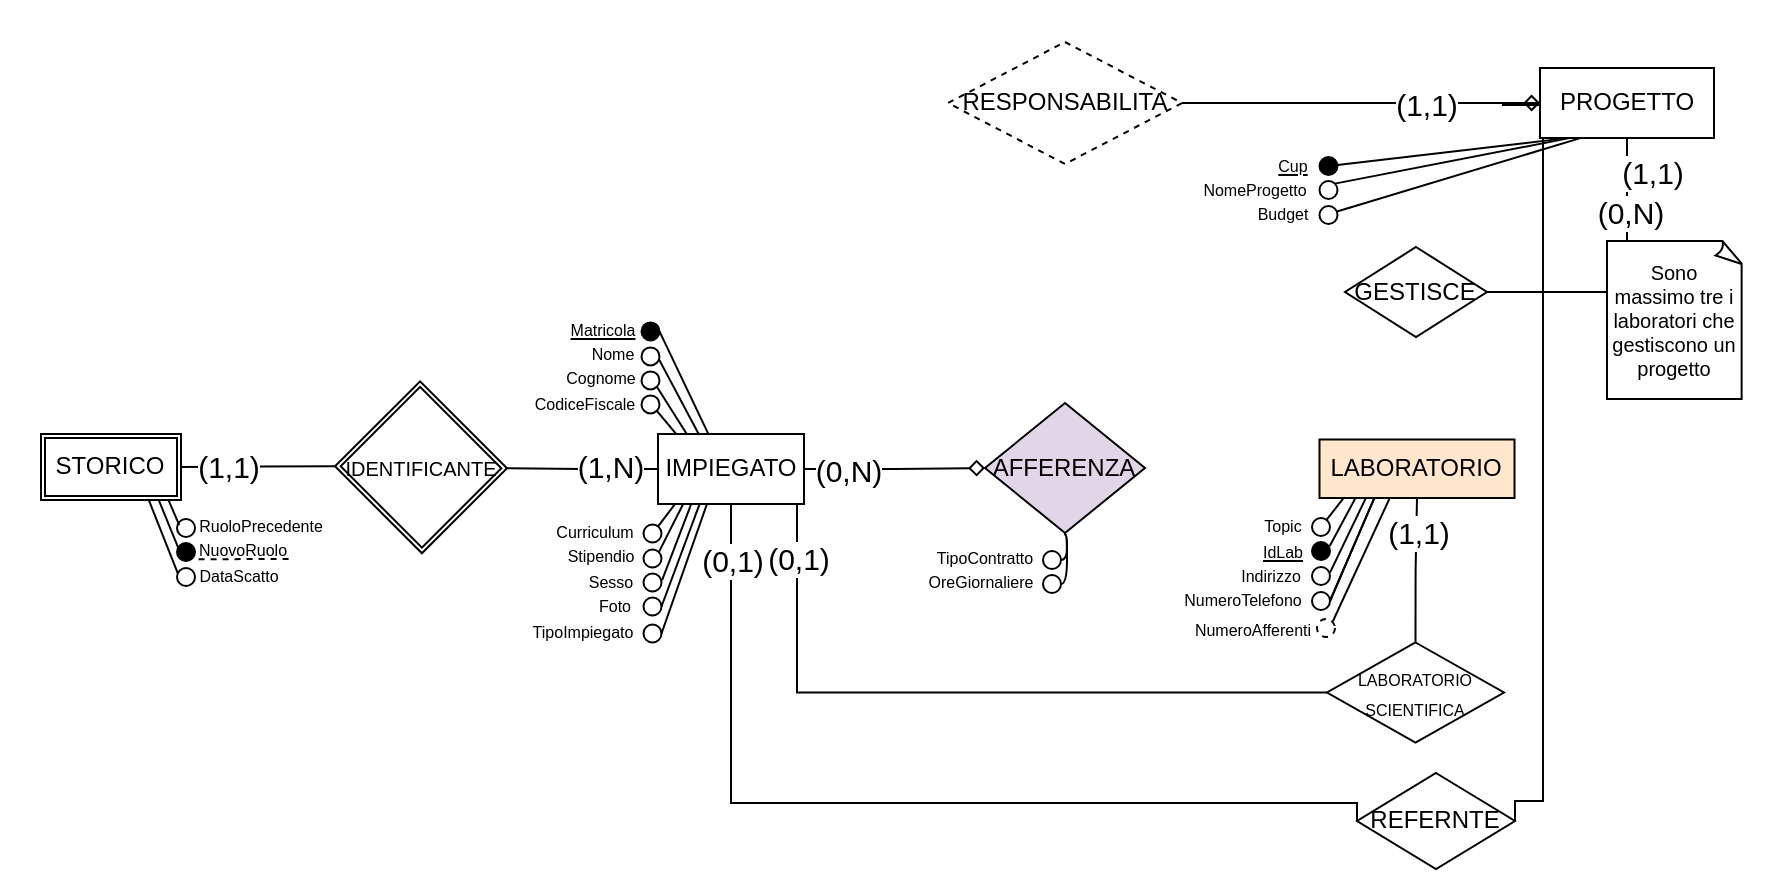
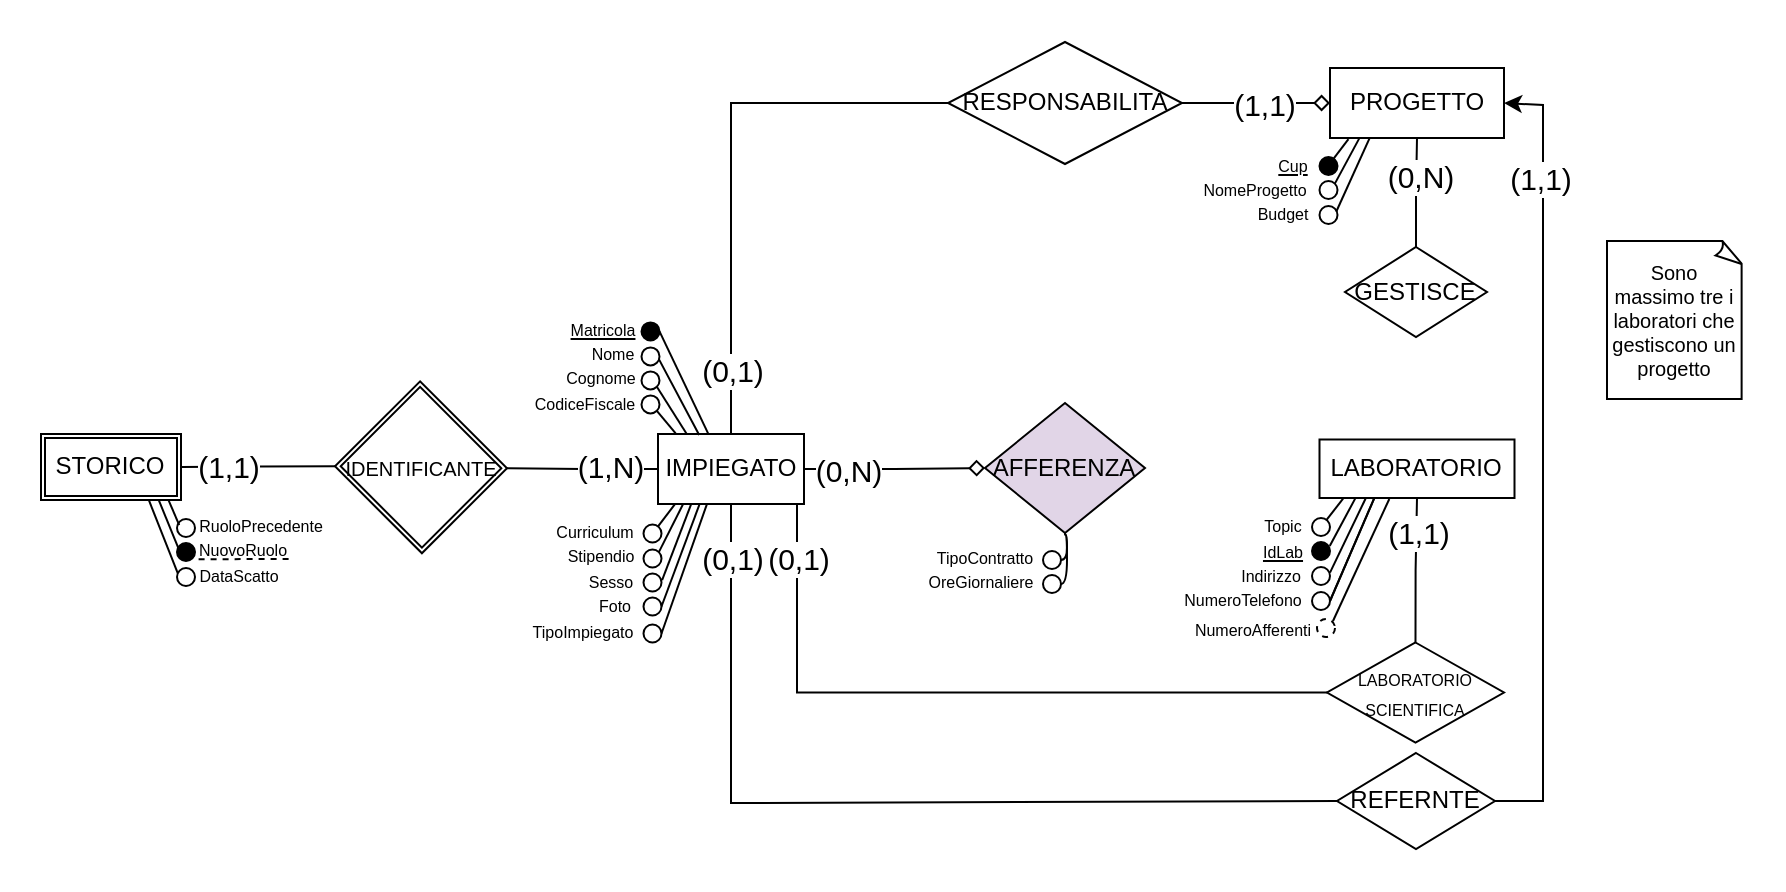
- <mxCell id="16" value="RESPONSABILITA" style="rhombus;whiteSpace=wrap;html=1;rounded=0;labelBackgroundColor=none;dashed=1;" parent="1" vertex="1"><mxGeometry x="473.5" y="20.5" width="117" height="61" as="geometry" /></mxCell>
+ <mxCell id="16" value="RESPONSABILITA" style="rhombus;whiteSpace=wrap;html=1;rounded=0;labelBackgroundColor=none;" parent="1" vertex="1"><mxGeometry x="473.5" y="20.5" width="117" height="61" as="geometry" /></mxCell>
- <mxCell id="29" value="PROGETTO" style="rounded=0;whiteSpace=wrap;html=1;labelBackgroundColor=none;" parent="1" vertex="1"><mxGeometry x="769.5" y="33.5" width="87" height="35" as="geometry" /></mxCell>
+ <mxCell id="29" value="PROGETTO" style="rounded=0;whiteSpace=wrap;html=1;labelBackgroundColor=none;" parent="1" vertex="1"><mxGeometry x="664.5" y="33.5" width="87" height="35" as="geometry" /></mxCell>
+ <mxCell id="12" value="" style="edgeStyle=orthogonalEdgeStyle;orthogonalLoop=1;jettySize=auto;html=1;endArrow=none;endFill=0;rounded=0;labelBackgroundColor=none;fontColor=default;exitX=0.5;exitY=0;exitDx=0;exitDy=0;entryX=0;entryY=0.5;entryDx=0;entryDy=0;" parent="1" source="27" target="16" edge="1"><mxGeometry relative="1" as="geometry"><mxPoint x="371" y="212" as="sourcePoint" /></mxGeometry></mxCell>
+ <mxCell id="13" value="&lt;font style=&quot;font-size: 15px;&quot;&gt;(0,1)&lt;/font&gt;" style="edgeLabel;html=1;align=center;verticalAlign=middle;resizable=0;points=[];" parent="12" vertex="1" connectable="0"><mxGeometry x="-0.884" y="-2" relative="1" as="geometry"><mxPoint x="-2" y="-16" as="offset" /></mxGeometry></mxCell>
- <mxCell id="28" value="LABORATORIO" style="rounded=0;whiteSpace=wrap;html=1;labelBackgroundColor=none;fillColor=#ffe6cc;" parent="1" vertex="1"><mxGeometry x="659.25" y="219.25" width="97.5" height="29.25" as="geometry" /></mxCell>
+ <mxCell id="28" value="LABORATORIO" style="rounded=0;whiteSpace=wrap;html=1;labelBackgroundColor=none;" parent="1" vertex="1"><mxGeometry x="659.25" y="219.25" width="97.5" height="29.25" as="geometry" /></mxCell>
- <mxCell id="17" value="REFERNTE" style="rhombus;whiteSpace=wrap;html=1;rounded=0;labelBackgroundColor=none;fillColor=default;" parent="1" vertex="1"><mxGeometry x="678" y="386" width="79" height="48" as="geometry" /></mxCell>
+ <mxCell id="17" value="REFERNTE" style="rhombus;whiteSpace=wrap;html=1;rounded=0;labelBackgroundColor=none;fillColor=default;" parent="1" vertex="1"><mxGeometry x="668" y="376" width="79" height="48" as="geometry" /></mxCell>
